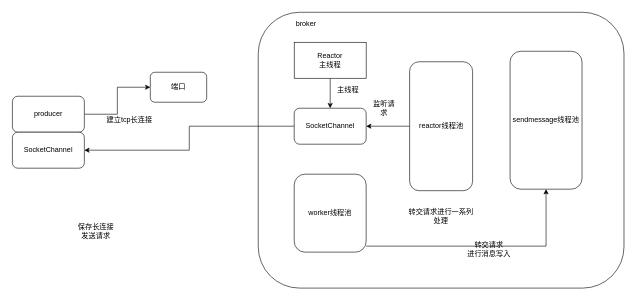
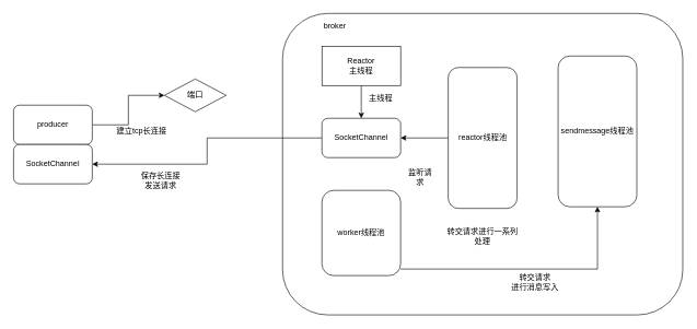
- <mxCell id="6" value="端口" style="rounded=1;whiteSpace=wrap;html=1;" vertex="1" parent="1"><mxGeometry x="250" y="120" width="94" height="50" as="geometry" /></mxCell>
+ <mxCell id="6" value="端口" style="rhombus;whiteSpace=wrap;html=1;" vertex="1" parent="1"><mxGeometry x="250" y="120" width="94" height="50" as="geometry" /></mxCell>
- <mxCell id="18" value="监听请求" style="text;html=1;strokeColor=none;fillColor=none;align=center;verticalAlign=middle;whiteSpace=wrap;rounded=0;" vertex="1" parent="1"><mxGeometry x="620" y="170" width="40" height="20" as="geometry" /></mxCell>
+ <mxCell id="18" value="监听请求" style="text;html=1;strokeColor=none;fillColor=none;align=center;verticalAlign=middle;whiteSpace=wrap;rounded=0;" vertex="1" parent="1"><mxGeometry x="620" y="260" width="40" height="20" as="geometry" /></mxCell>
- <mxCell id="21" value="保存长连接&lt;br&gt;发送请求" style="text;html=1;align=center;verticalAlign=middle;resizable=0;points=[];autosize=1;" vertex="1" parent="1"><mxGeometry x="119" y="370" width="80" height="30" as="geometry" /></mxCell>
+ <mxCell id="21" value="保存长连接&lt;br&gt;发送请求" style="text;html=1;align=center;verticalAlign=middle;resizable=0;points=[];autosize=1;" vertex="1" parent="1"><mxGeometry x="204" y="260" width="80" height="30" as="geometry" /></mxCell>
- <mxCell id="20" value="转交请求&lt;br&gt;进行消息写入" style="text;html=1;strokeColor=none;fillColor=none;align=center;verticalAlign=middle;whiteSpace=wrap;rounded=0;" vertex="1" parent="1"><mxGeometry x="770" y="405" width="90" height="20" as="geometry" /></mxCell>
+ <mxCell id="20" value="转交请求&lt;br&gt;进行消息写入" style="text;html=1;strokeColor=none;fillColor=none;align=center;verticalAlign=middle;whiteSpace=wrap;rounded=0;" vertex="1" parent="1"><mxGeometry x="770" y="420" width="90" height="20" as="geometry" /></mxCell>
